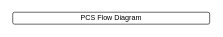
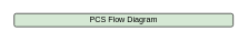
- <mxCell id="2" value="PCS Flow Diagram" style="rounded=1;whiteSpace=wrap;html=1;" vertex="1" parent="1"><mxGeometry x="20" y="20" width="330" height="20" as="geometry" /></mxCell>
+ <mxCell id="2" value="PCS Flow Diagram" style="rounded=1;whiteSpace=wrap;html=1;fillColor=#d5e8d4;" vertex="1" parent="1"><mxGeometry x="20" y="20" width="330" height="20" as="geometry" /></mxCell>
